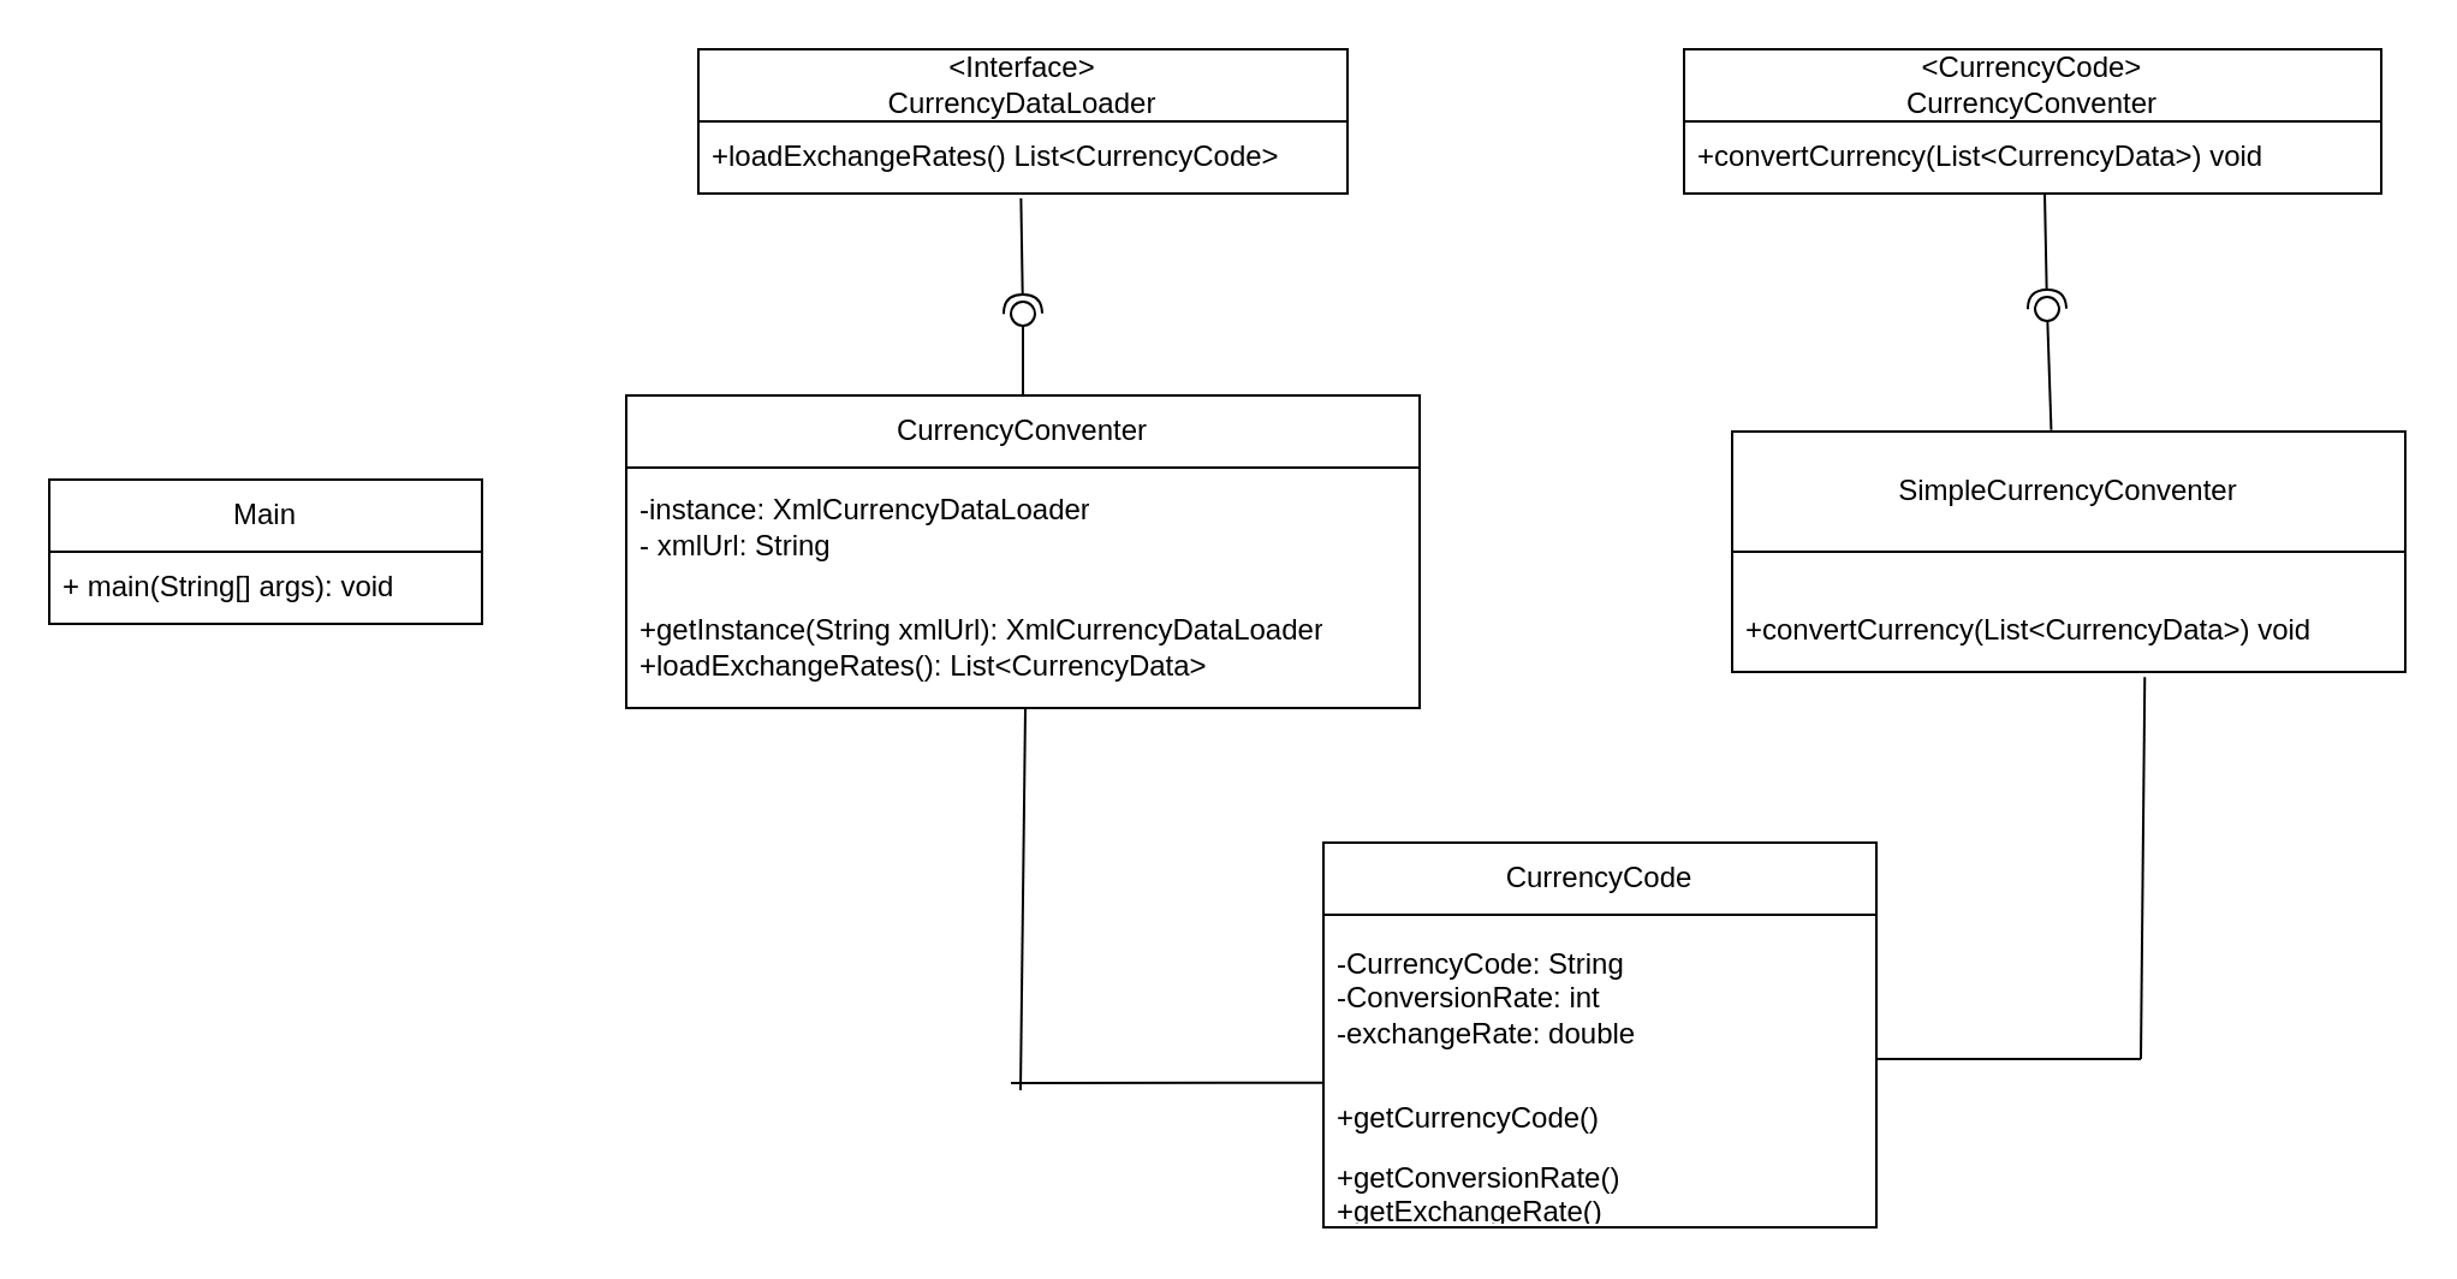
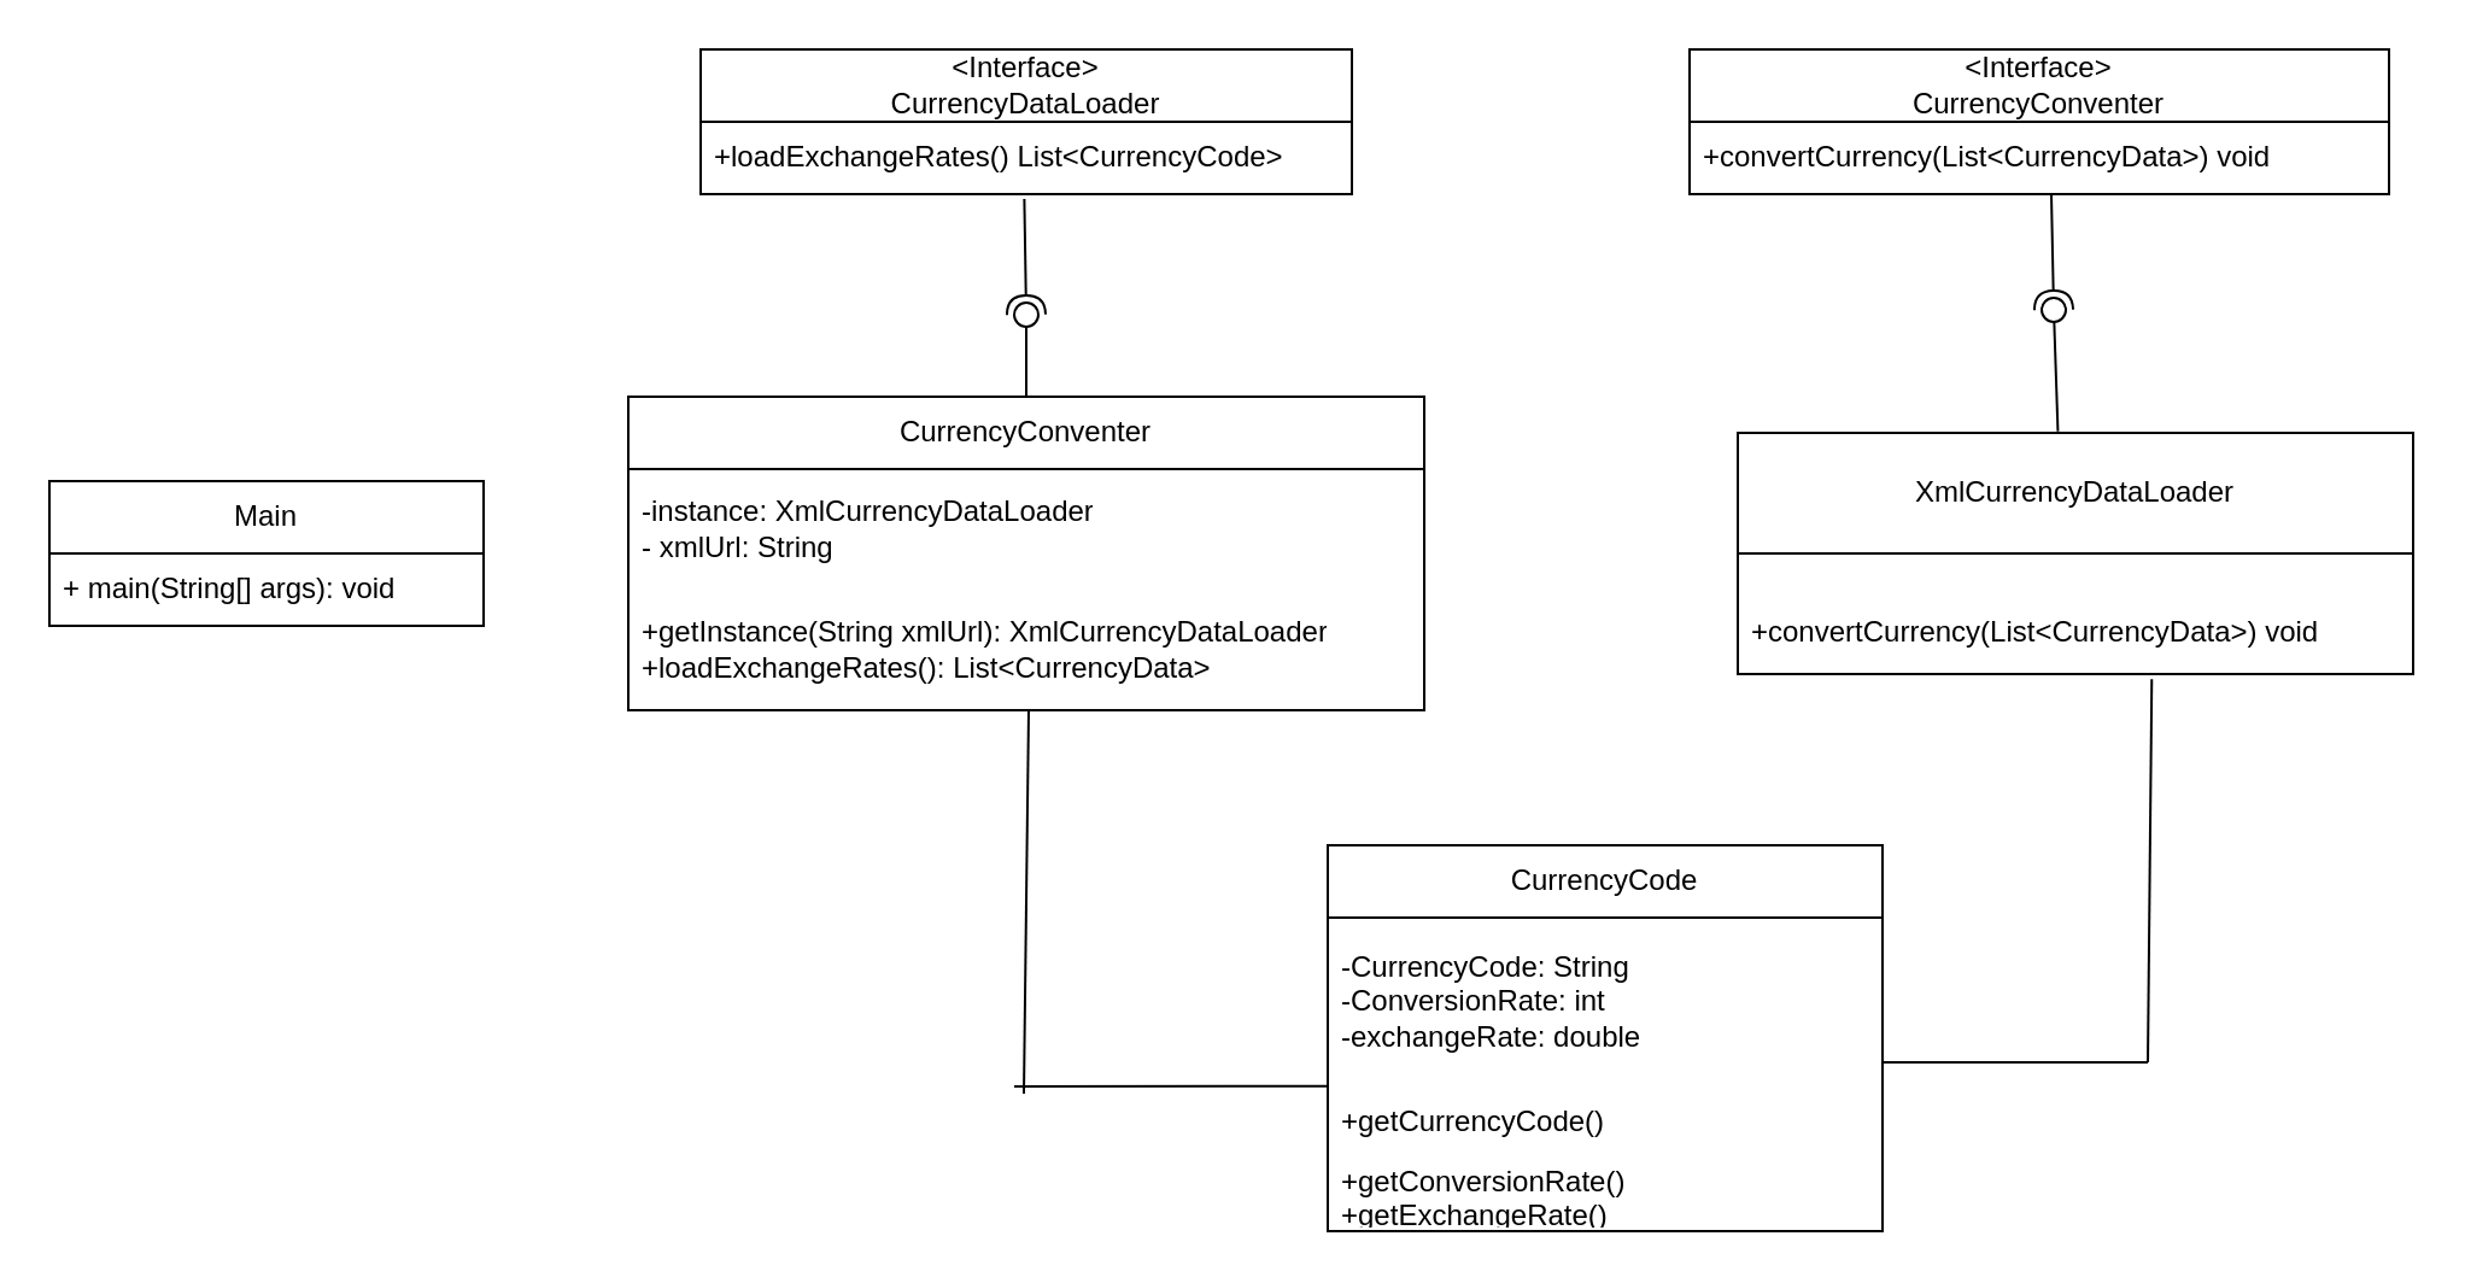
- <mxCell id="8" value="&amp;lt;CurrencyCode&amp;gt;&lt;br&gt;CurrencyConventer" style="swimlane;fontStyle=0;childLayout=stackLayout;horizontal=1;startSize=30;horizontalStack=0;resizeParent=1;resizeParentMax=0;resizeLast=0;collapsible=1;marginBottom=0;whiteSpace=wrap;html=1;" vertex="1" parent="1"><mxGeometry x="700" y="20" width="290" height="60" as="geometry" /></mxCell>
+ <mxCell id="8" value="&amp;lt;Interface&amp;gt;&lt;br&gt;CurrencyConventer" style="swimlane;fontStyle=0;childLayout=stackLayout;horizontal=1;startSize=30;horizontalStack=0;resizeParent=1;resizeParentMax=0;resizeLast=0;collapsible=1;marginBottom=0;whiteSpace=wrap;html=1;" vertex="1" parent="1"><mxGeometry x="700" y="20" width="290" height="60" as="geometry" /></mxCell>
- <mxCell id="15" value="SimpleCurrencyConventer" style="swimlane;fontStyle=0;childLayout=stackLayout;horizontal=1;startSize=50;horizontalStack=0;resizeParent=1;resizeParentMax=0;resizeLast=0;collapsible=1;marginBottom=0;whiteSpace=wrap;html=1;" vertex="1" parent="1"><mxGeometry x="720" y="179" width="280" height="100" as="geometry" /></mxCell>
+ <mxCell id="15" value="XmlCurrencyDataLoader" style="swimlane;fontStyle=0;childLayout=stackLayout;horizontal=1;startSize=50;horizontalStack=0;resizeParent=1;resizeParentMax=0;resizeLast=0;collapsible=1;marginBottom=0;whiteSpace=wrap;html=1;" vertex="1" parent="1"><mxGeometry x="720" y="179" width="280" height="100" as="geometry" /></mxCell>
